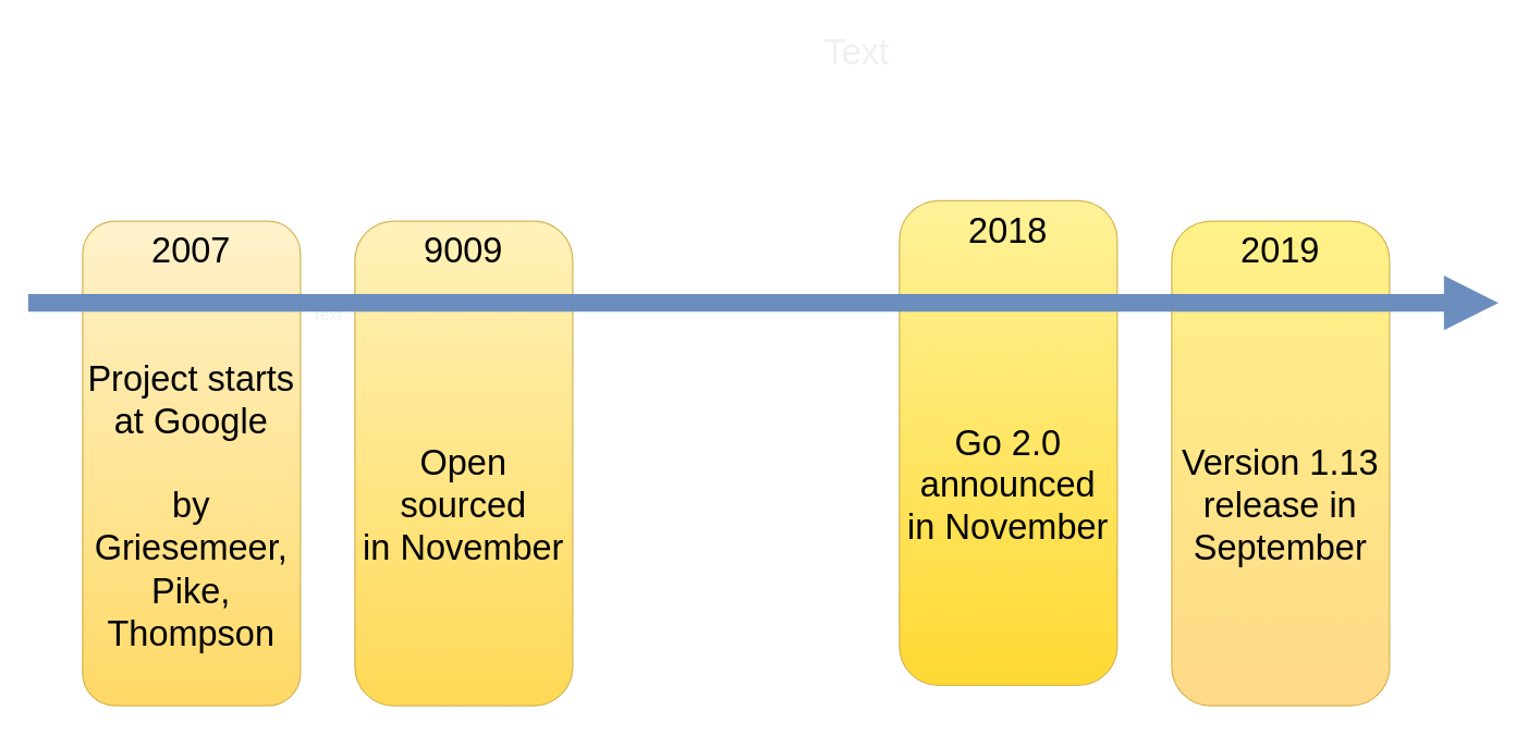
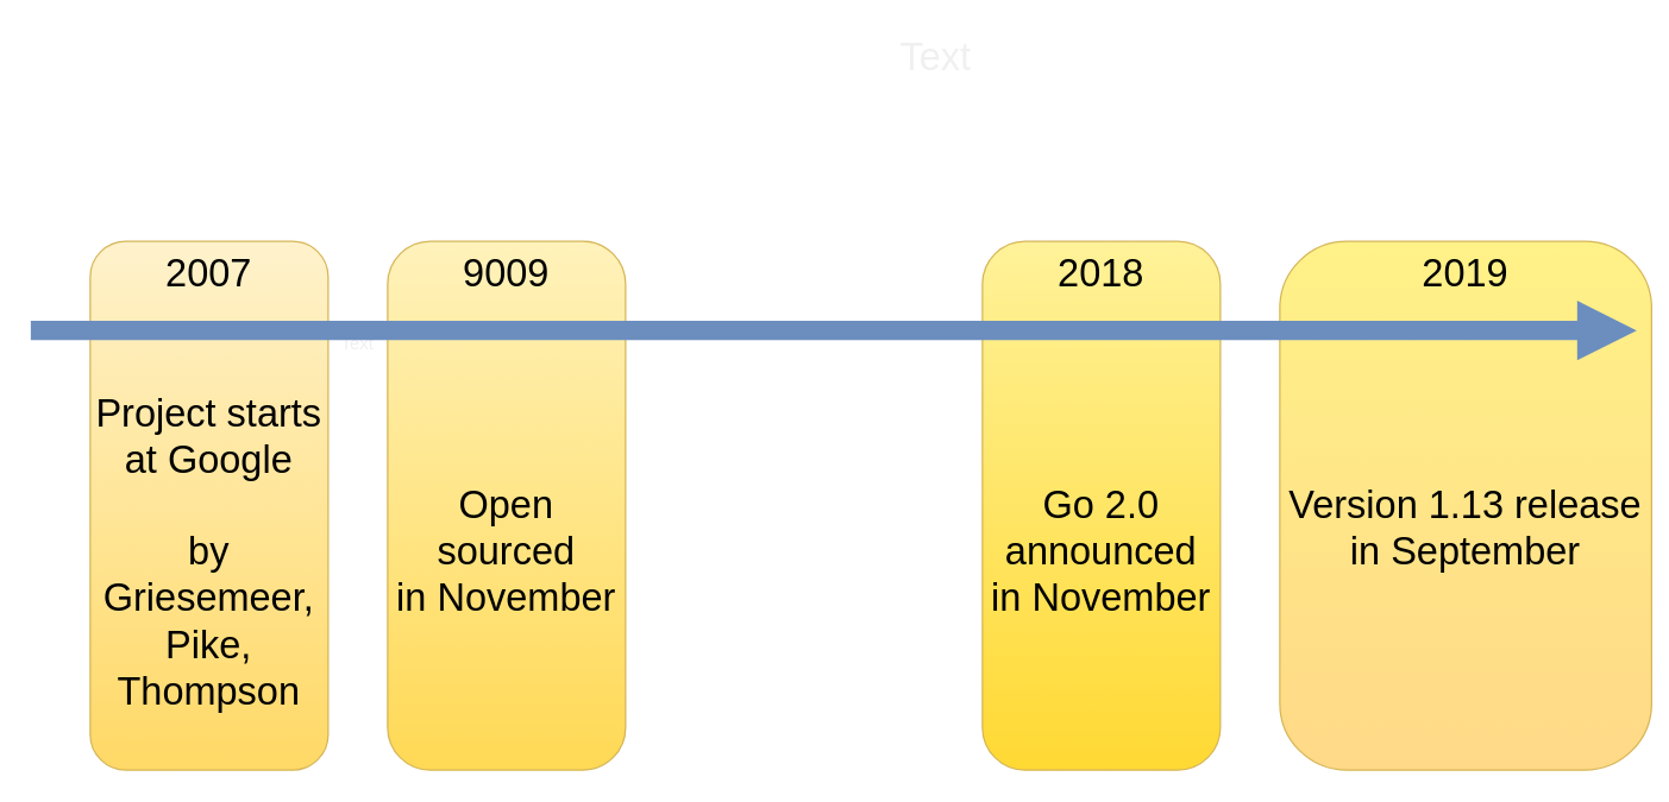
- <mxCell id="5" value="&lt;font style=&quot;font-size: 26px&quot;&gt;2018&lt;br style=&quot;font-size: 26px&quot;&gt;&lt;br style=&quot;font-size: 26px&quot;&gt;&lt;br style=&quot;font-size: 26px&quot;&gt;&lt;br style=&quot;font-size: 26px&quot;&gt;&lt;br&gt;Go 2.0 announced&lt;br style=&quot;font-size: 26px&quot;&gt;in November&lt;/font&gt;" style="rounded=1;whiteSpace=wrap;html=1;align=center;verticalAlign=top;fillColor=#FFF299;strokeColor=#d6b656;arcSize=18;gradientColor=#FFD933;fontSize=26;" vertex="1" parent="1"><mxGeometry x="660" y="147" width="160" height="356" as="geometry" /></mxCell>
+ <mxCell id="5" value="&lt;font style=&quot;font-size: 26px&quot;&gt;2018&lt;br style=&quot;font-size: 26px&quot;&gt;&lt;br style=&quot;font-size: 26px&quot;&gt;&lt;br style=&quot;font-size: 26px&quot;&gt;&lt;br style=&quot;font-size: 26px&quot;&gt;&lt;br&gt;Go 2.0 announced&lt;br style=&quot;font-size: 26px&quot;&gt;in November&lt;/font&gt;" style="rounded=1;whiteSpace=wrap;html=1;align=center;verticalAlign=top;fillColor=#FFF299;strokeColor=#d6b656;arcSize=18;gradientColor=#FFD933;fontSize=26;" vertex="1" parent="1"><mxGeometry x="660" y="162" width="160" height="356" as="geometry" /></mxCell>
- <mxCell id="4" value="2019&lt;br style=&quot;font-size: 26px&quot;&gt;&lt;br style=&quot;font-size: 26px&quot;&gt;&lt;br style=&quot;font-size: 26px&quot;&gt;&lt;br style=&quot;font-size: 26px&quot;&gt;&lt;br&gt;Version 1.13 release in September" style="rounded=1;whiteSpace=wrap;html=1;align=center;verticalAlign=top;fillColor=#FFF288;strokeColor=#d6b656;arcSize=18;gradientColor=#FFD988;fontSize=26;" vertex="1" parent="1"><mxGeometry x="860" y="162" width="160" height="356" as="geometry" /></mxCell>
+ <mxCell id="4" value="2019&lt;br style=&quot;font-size: 26px&quot;&gt;&lt;br style=&quot;font-size: 26px&quot;&gt;&lt;br style=&quot;font-size: 26px&quot;&gt;&lt;br style=&quot;font-size: 26px&quot;&gt;&lt;br&gt;Version 1.13 release in September" style="rounded=1;whiteSpace=wrap;html=1;align=center;verticalAlign=top;fillColor=#FFF288;strokeColor=#d6b656;arcSize=18;gradientColor=#FFD988;fontSize=26;" vertex="1" parent="1"><mxGeometry x="860" y="162" width="250" height="356" as="geometry" /></mxCell>
